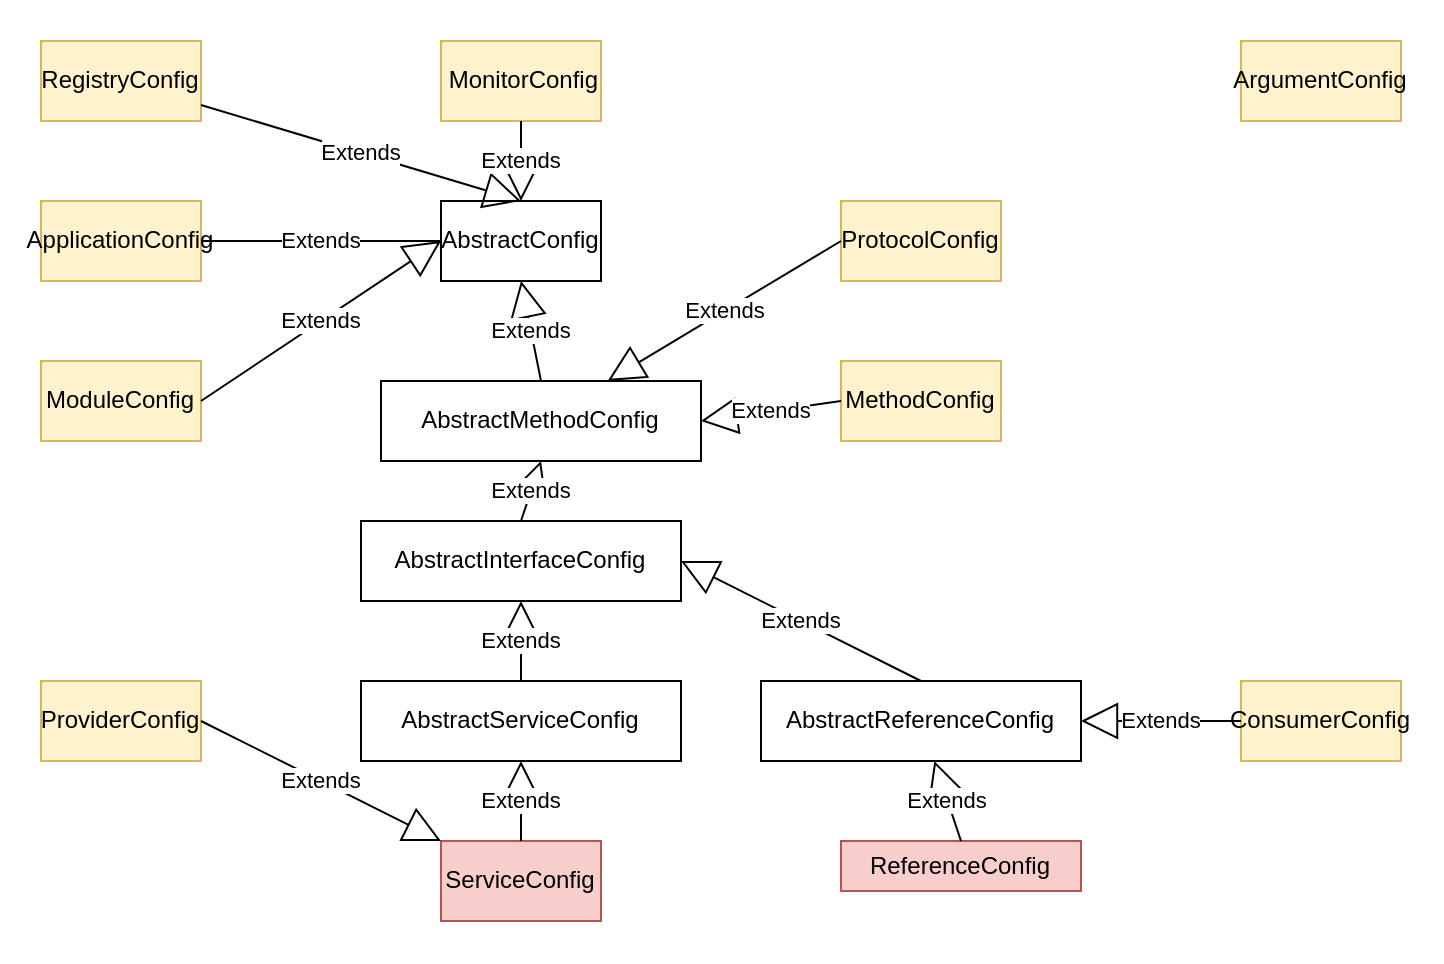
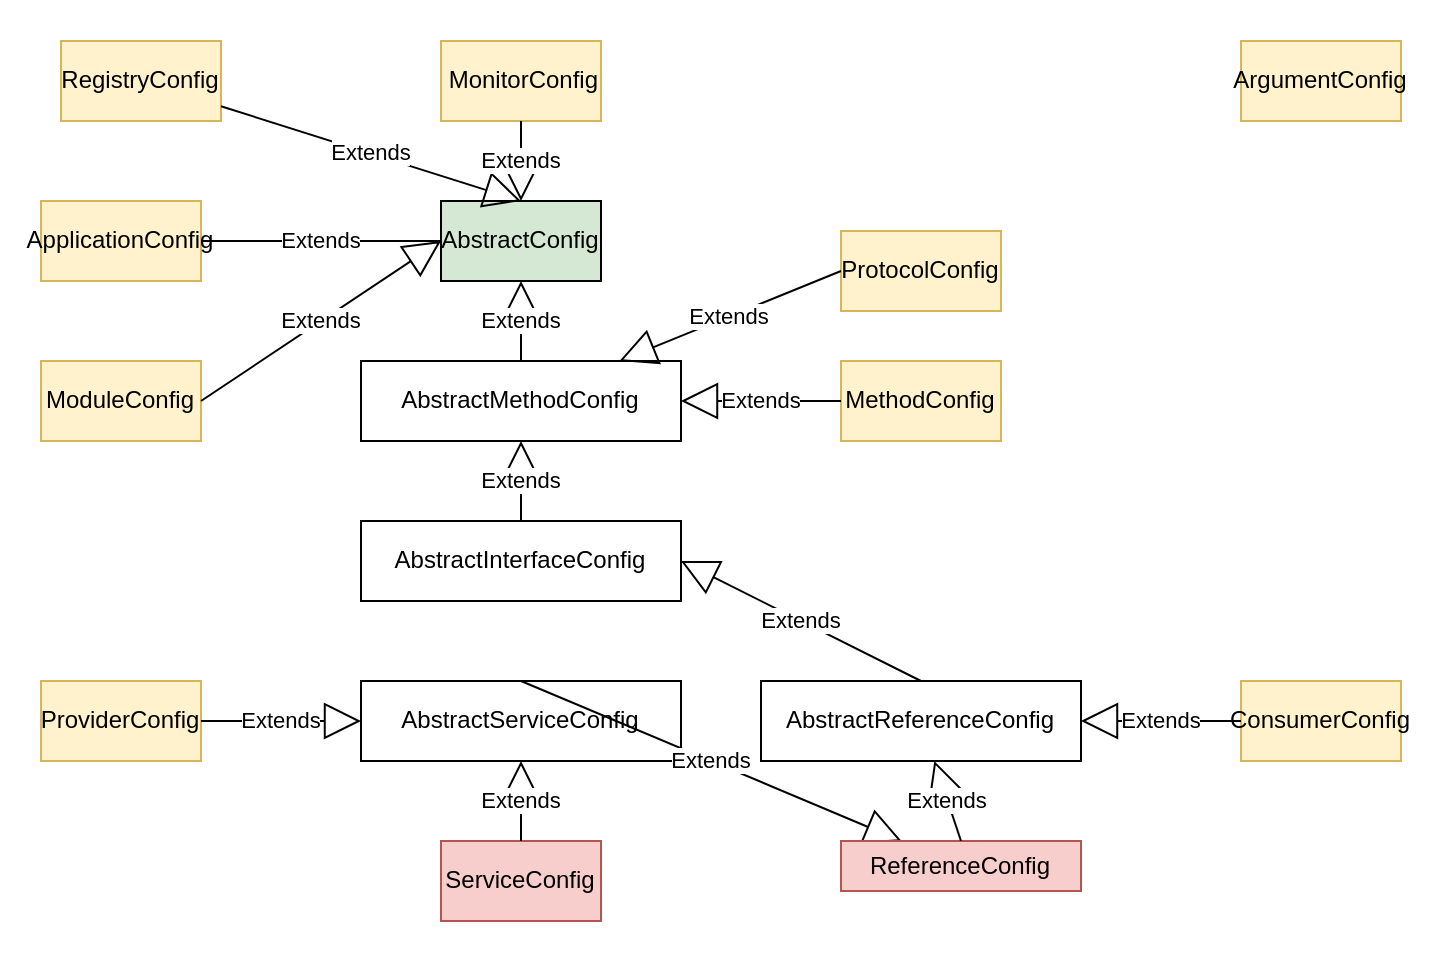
- <mxCell id="11" value="RegistryConfig" style="rounded=0;whiteSpace=wrap;html=1;fillColor=#fff2cc;strokeColor=#d6b656;" vertex="1" parent="1"><mxGeometry x="20" y="20" width="80" height="40" as="geometry" /></mxCell>
+ <mxCell id="11" value="RegistryConfig" style="rounded=0;whiteSpace=wrap;html=1;fillColor=#fff2cc;strokeColor=#d6b656;" vertex="1" parent="1"><mxGeometry x="30" y="20" width="80" height="40" as="geometry" /></mxCell>
- <mxCell id="9" value="AbstractConfig" style="rounded=0;whiteSpace=wrap;html=1;" vertex="1" parent="1"><mxGeometry x="220" y="100" width="80" height="40" as="geometry" /></mxCell>
+ <mxCell id="9" value="AbstractConfig" style="rounded=0;whiteSpace=wrap;html=1;fillColor=#d5e8d4;" vertex="1" parent="1"><mxGeometry x="220" y="100" width="80" height="40" as="geometry" /></mxCell>
- <mxCell id="19" value="ProtocolConfig" style="rounded=0;whiteSpace=wrap;html=1;fillColor=#fff2cc;strokeColor=#d6b656;" vertex="1" parent="1"><mxGeometry x="420" y="100" width="80" height="40" as="geometry" /></mxCell>
+ <mxCell id="19" value="ProtocolConfig" style="rounded=0;whiteSpace=wrap;html=1;fillColor=#fff2cc;strokeColor=#d6b656;" vertex="1" parent="1"><mxGeometry x="420" y="115" width="80" height="40" as="geometry" /></mxCell>
- <mxCell id="7" value="AbstractMethodConfig" style="rounded=0;whiteSpace=wrap;html=1;" vertex="1" parent="1"><mxGeometry x="190" y="190" width="160" height="40" as="geometry" /></mxCell>
+ <mxCell id="7" value="AbstractMethodConfig" style="rounded=0;whiteSpace=wrap;html=1;" vertex="1" parent="1"><mxGeometry x="180" y="180" width="160" height="40" as="geometry" /></mxCell>
- <mxCell id="6" value="Extends" style="endArrow=block;endSize=16;endFill=0;html=1;entryX=0.5;entryY=1;entryDx=0;entryDy=0;exitX=0.5;exitY=0;exitDx=0;exitDy=0;" edge="1" parent="1" source="3" target="5"><mxGeometry width="160" relative="1" as="geometry"><mxPoint x="280" y="330" as="sourcePoint" /><mxPoint x="270" y="390" as="targetPoint" /></mxGeometry></mxCell>
+ <mxCell id="6" value="Extends" style="endArrow=block;endSize=16;endFill=0;html=1;exitX=0.5;exitY=0;exitDx=0;exitDy=0;" edge="1" parent="1" source="3" target="15"><mxGeometry width="160" relative="1" as="geometry"><mxPoint x="280" y="330" as="sourcePoint" /><mxPoint x="270" y="390" as="targetPoint" /></mxGeometry></mxCell>
- <mxCell id="18" value="Extends" style="endArrow=block;endSize=16;endFill=0;html=1;exitX=1;exitY=0.5;exitDx=0;exitDy=0;" edge="1" parent="1" source="17" target="2"><mxGeometry width="160" relative="1" as="geometry"><mxPoint x="270" y="430" as="sourcePoint" /><mxPoint x="270" y="390" as="targetPoint" /></mxGeometry></mxCell>
+ <mxCell id="18" value="Extends" style="endArrow=block;endSize=16;endFill=0;html=1;entryX=0;entryY=0.5;entryDx=0;entryDy=0;exitX=1;exitY=0.5;exitDx=0;exitDy=0;" edge="1" parent="1" source="17" target="3"><mxGeometry width="160" relative="1" as="geometry"><mxPoint x="270" y="430" as="sourcePoint" /><mxPoint x="270" y="390" as="targetPoint" /></mxGeometry></mxCell>
